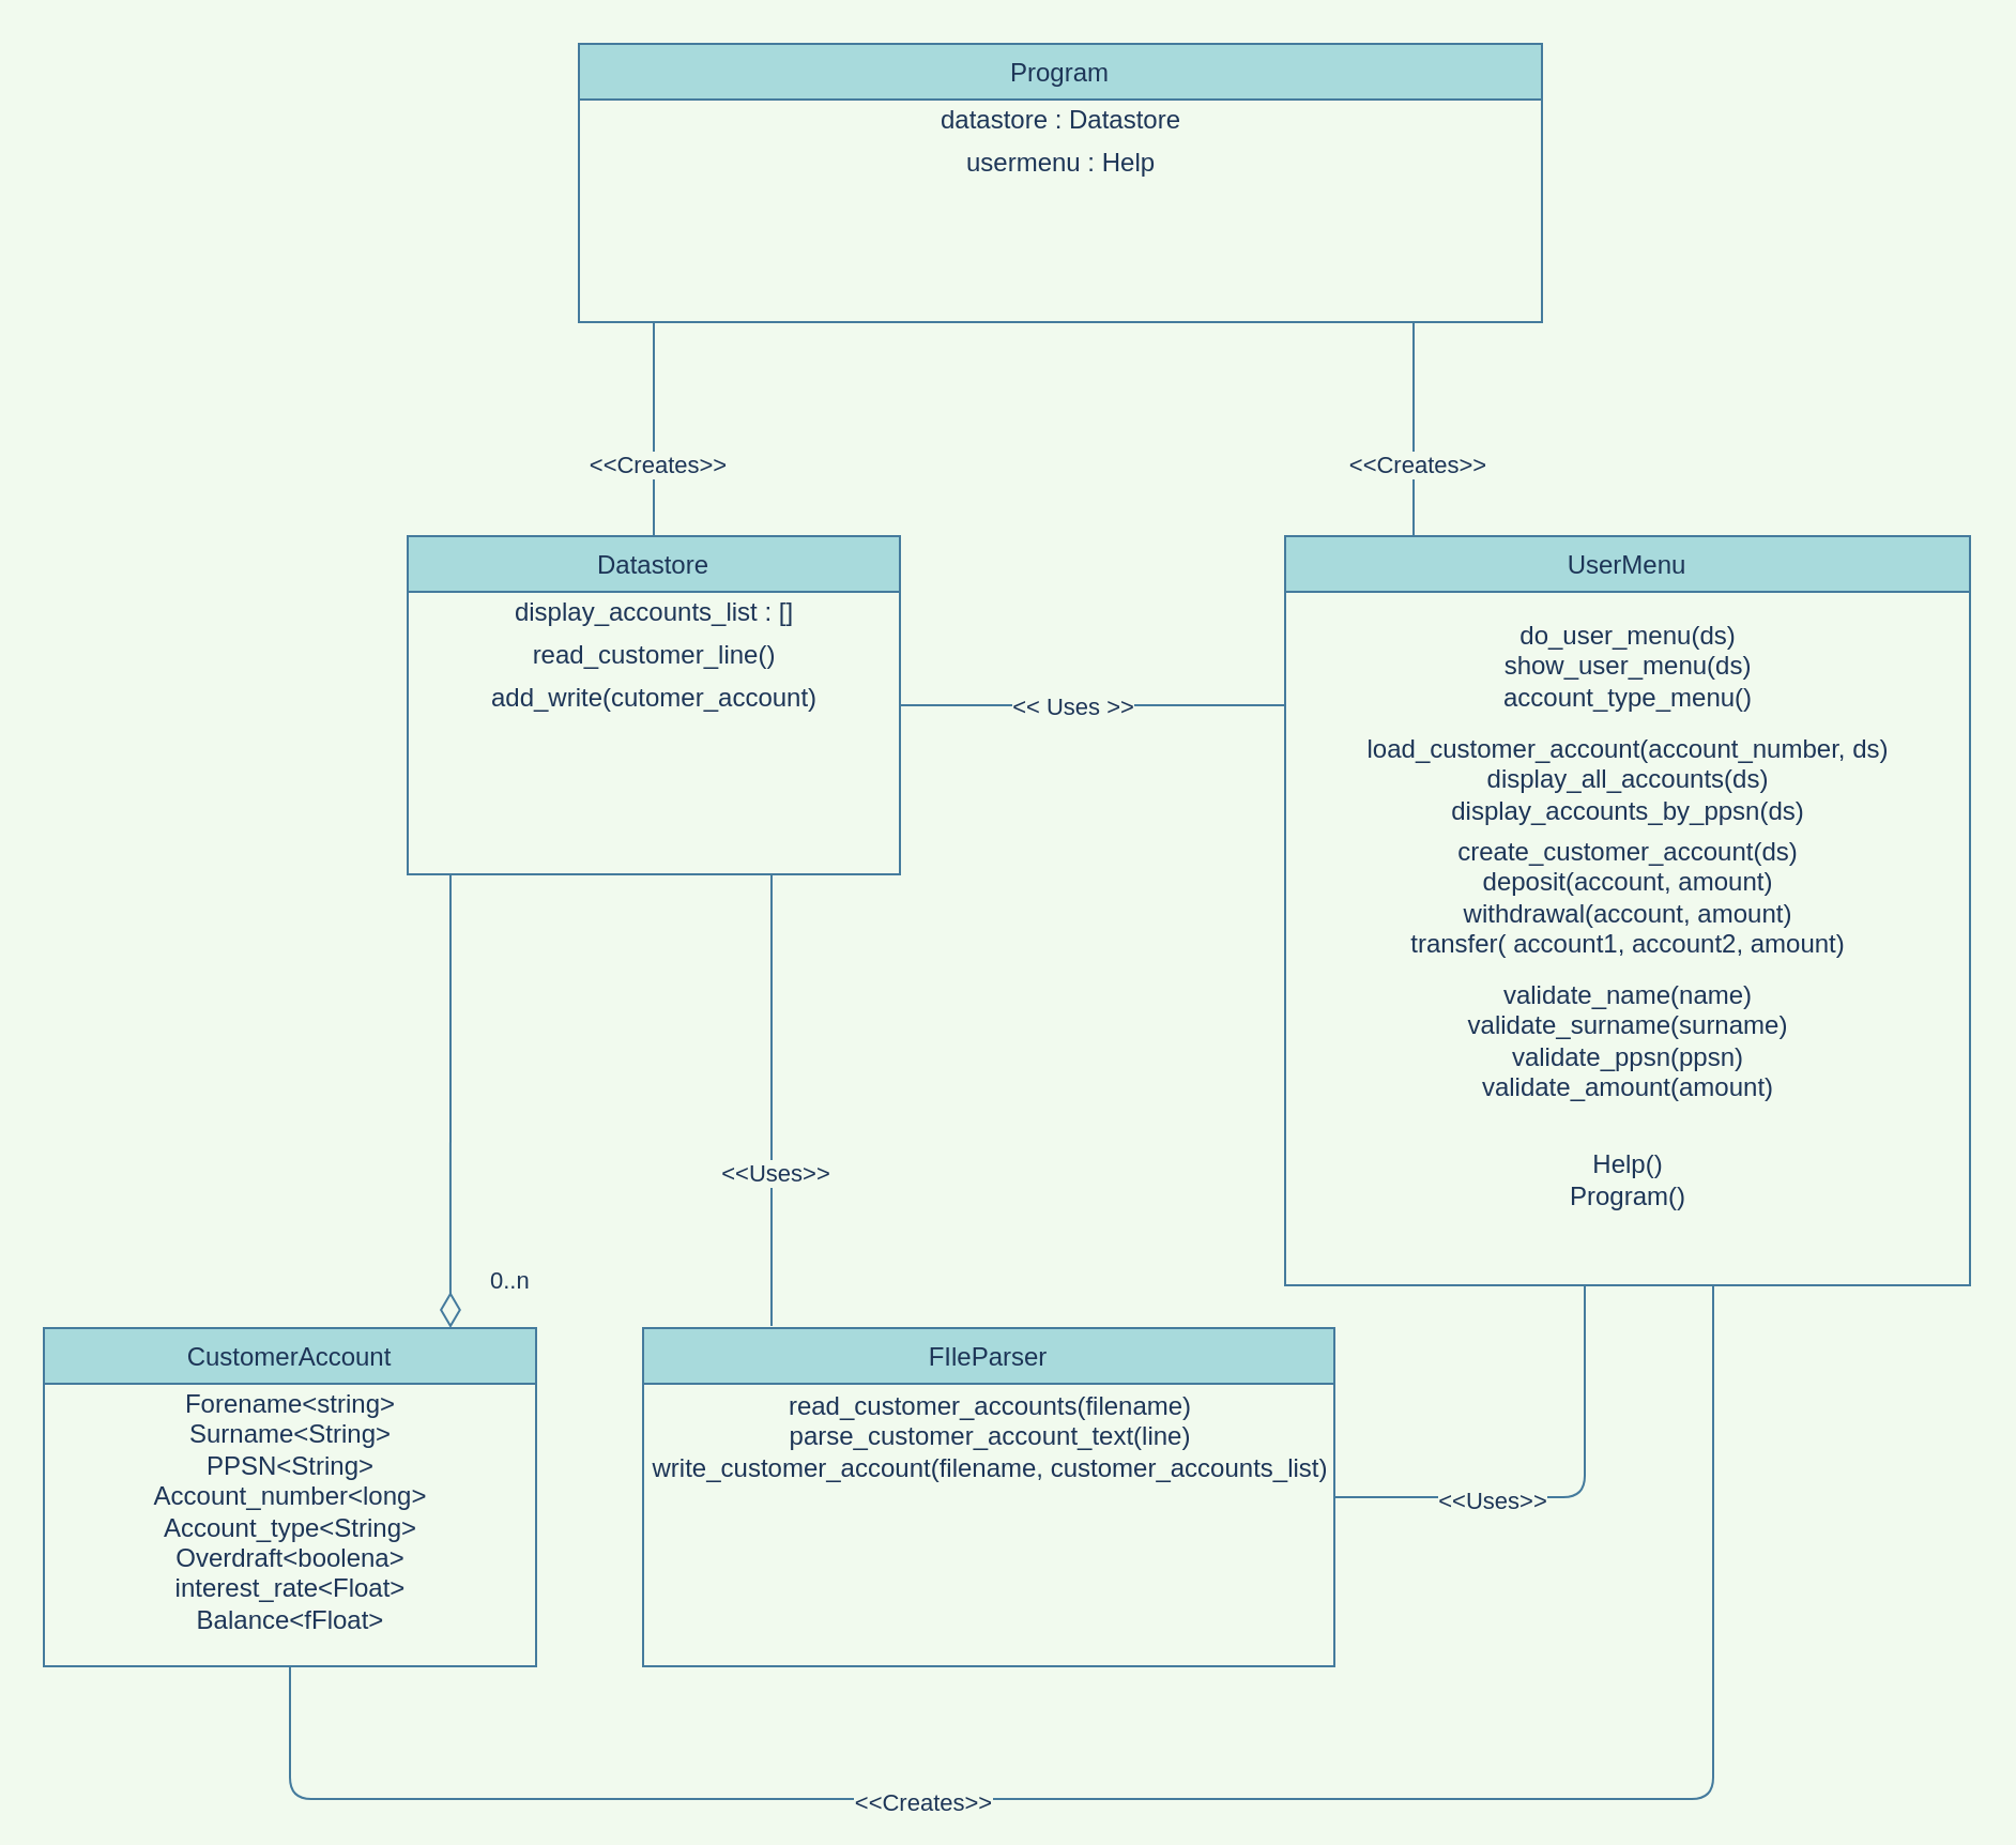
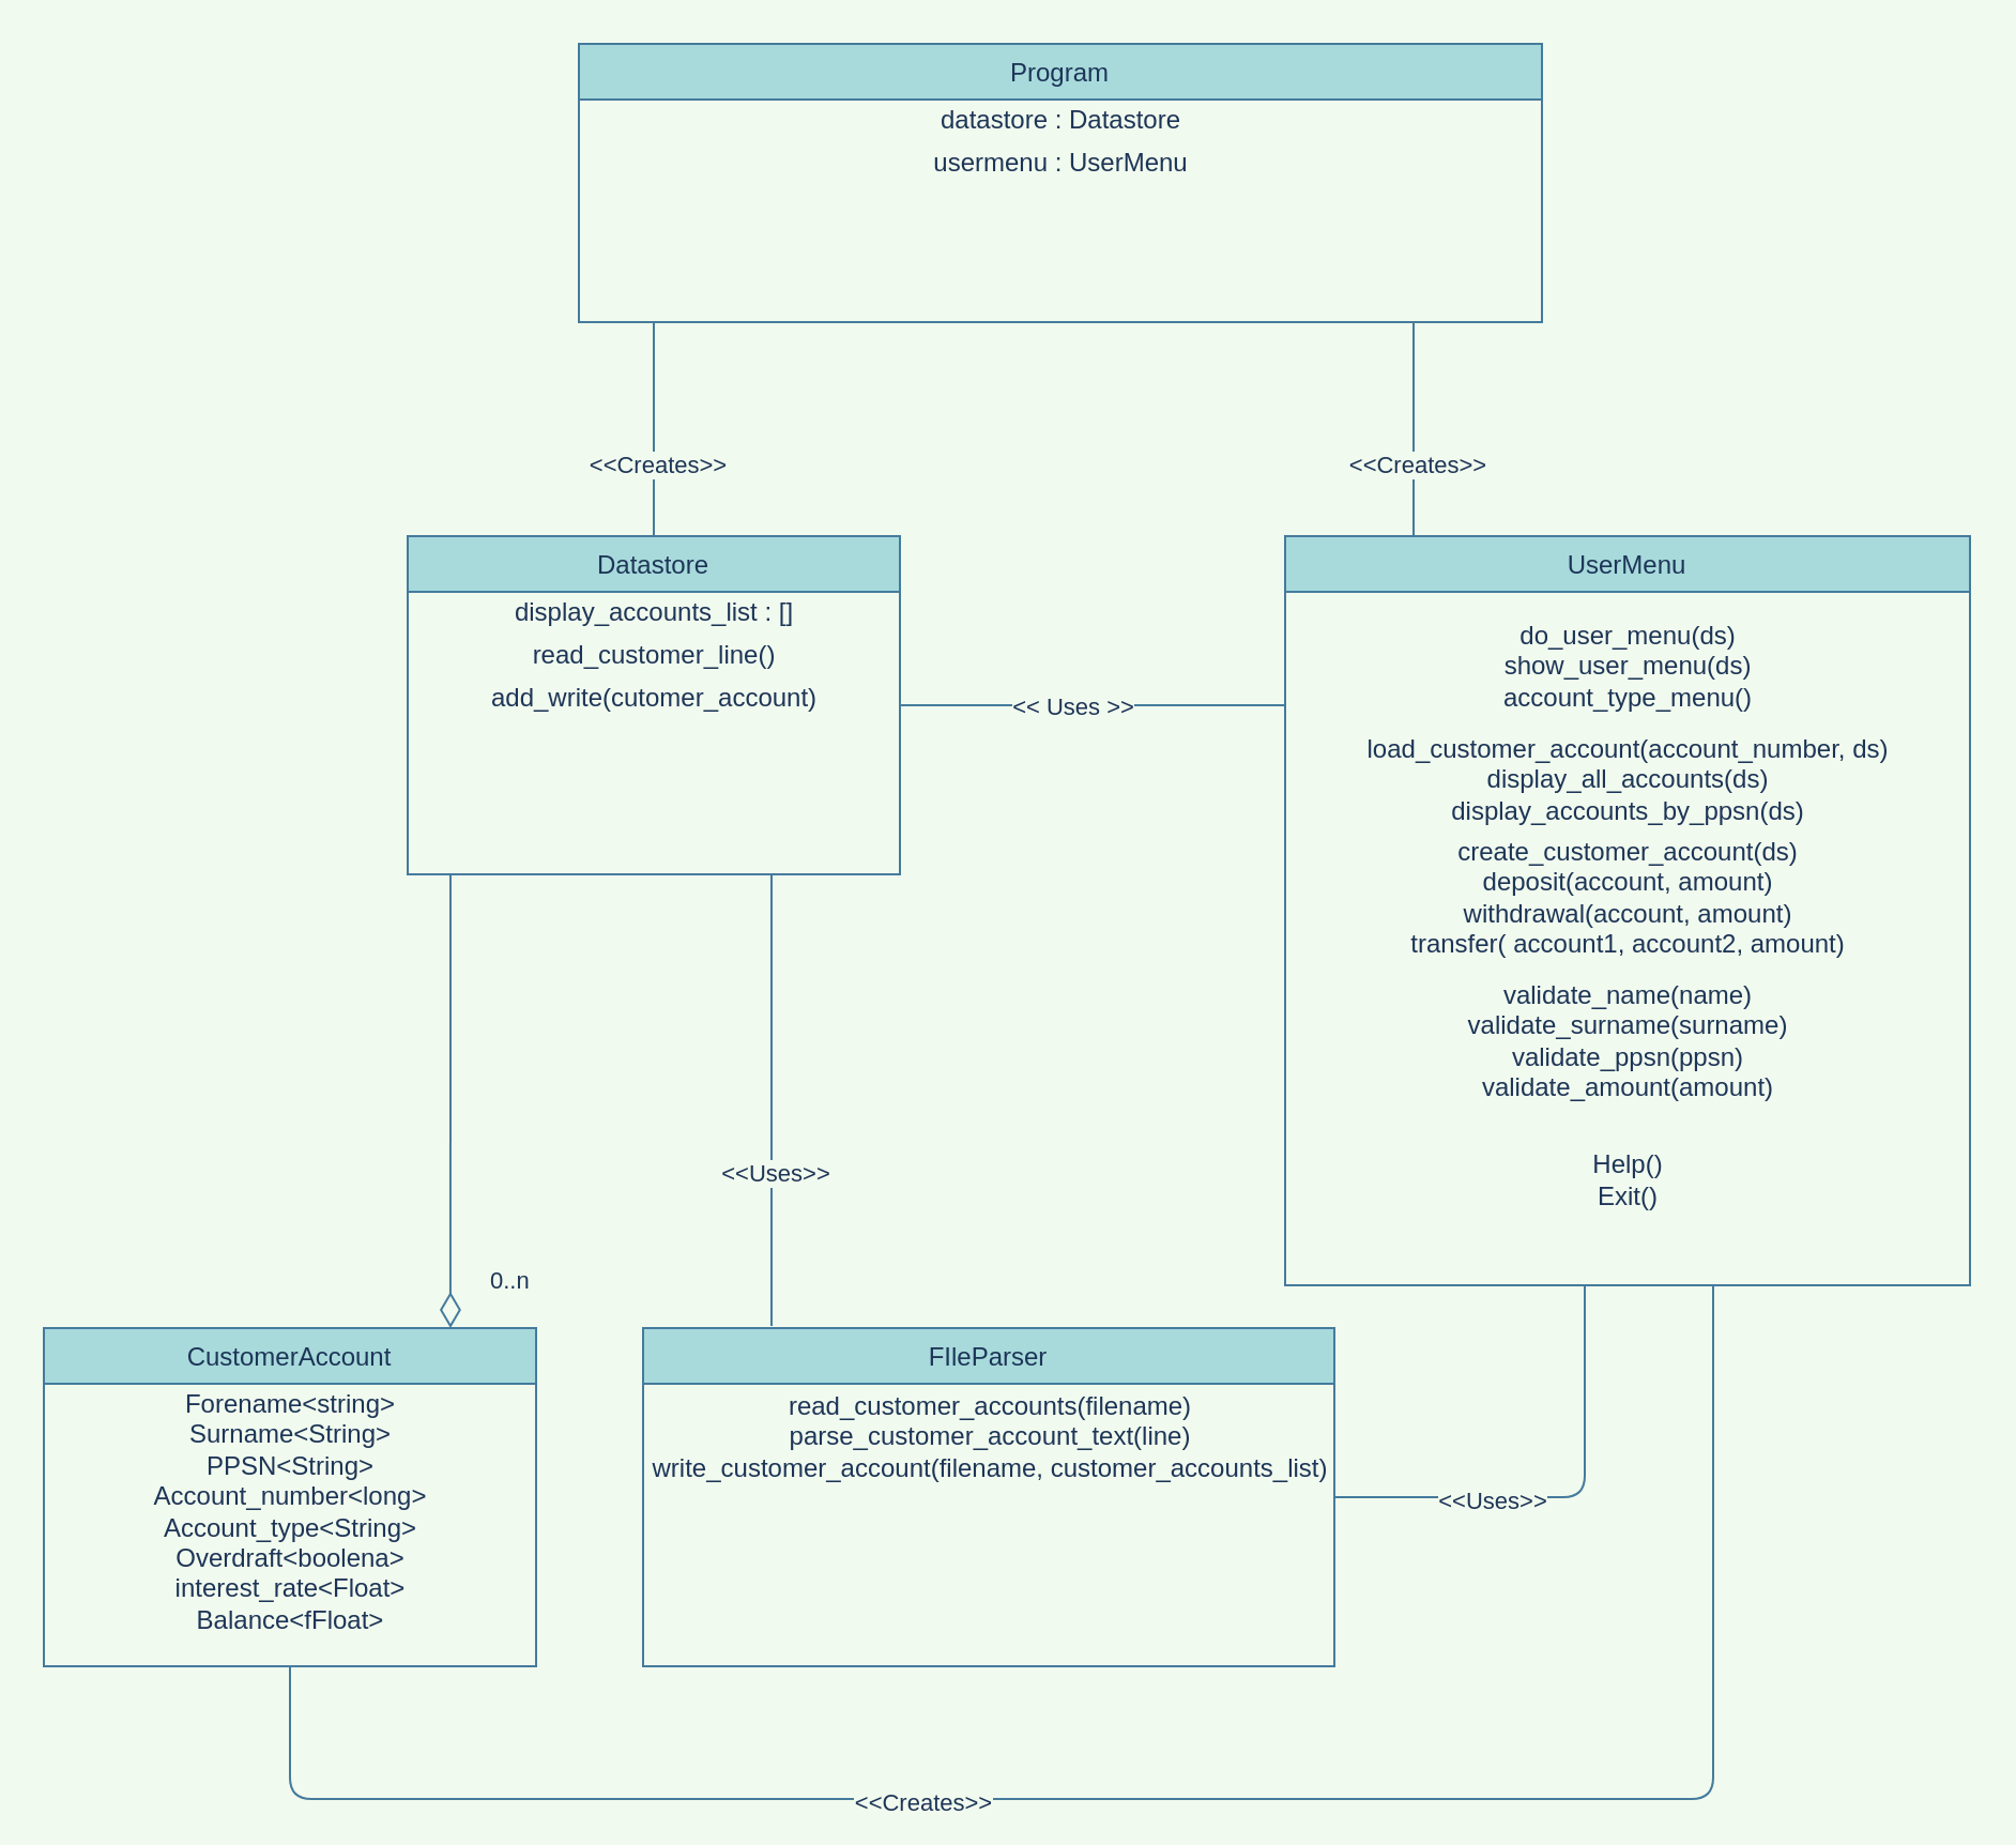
- <mxCell id="4" value="usermenu : Help" style="text;html=1;align=center;verticalAlign=middle;resizable=0;points=[];autosize=1;strokeColor=none;fontColor=#1D3557;" parent="2" vertex="1"><mxGeometry y="46" width="450" height="20" as="geometry" /></mxCell>
+ <mxCell id="4" value="usermenu : UserMenu" style="text;html=1;align=center;verticalAlign=middle;resizable=0;points=[];autosize=1;strokeColor=none;fontColor=#1D3557;" parent="2" vertex="1"><mxGeometry y="46" width="450" height="20" as="geometry" /></mxCell>
- <mxCell id="14" value="Help()&lt;br&gt;Program()&lt;br&gt;" style="text;html=1;align=center;verticalAlign=middle;resizable=0;points=[];autosize=1;strokeColor=none;spacingTop=20;fontColor=#1D3557;" parent="9" vertex="1"><mxGeometry y="266" width="320" height="50" as="geometry" /></mxCell>
+ <mxCell id="14" value="Help()&lt;br&gt;Exit()&lt;br&gt;" style="text;html=1;align=center;verticalAlign=middle;resizable=0;points=[];autosize=1;strokeColor=none;spacingTop=20;fontColor=#1D3557;" parent="9" vertex="1"><mxGeometry y="266" width="320" height="50" as="geometry" /></mxCell>
